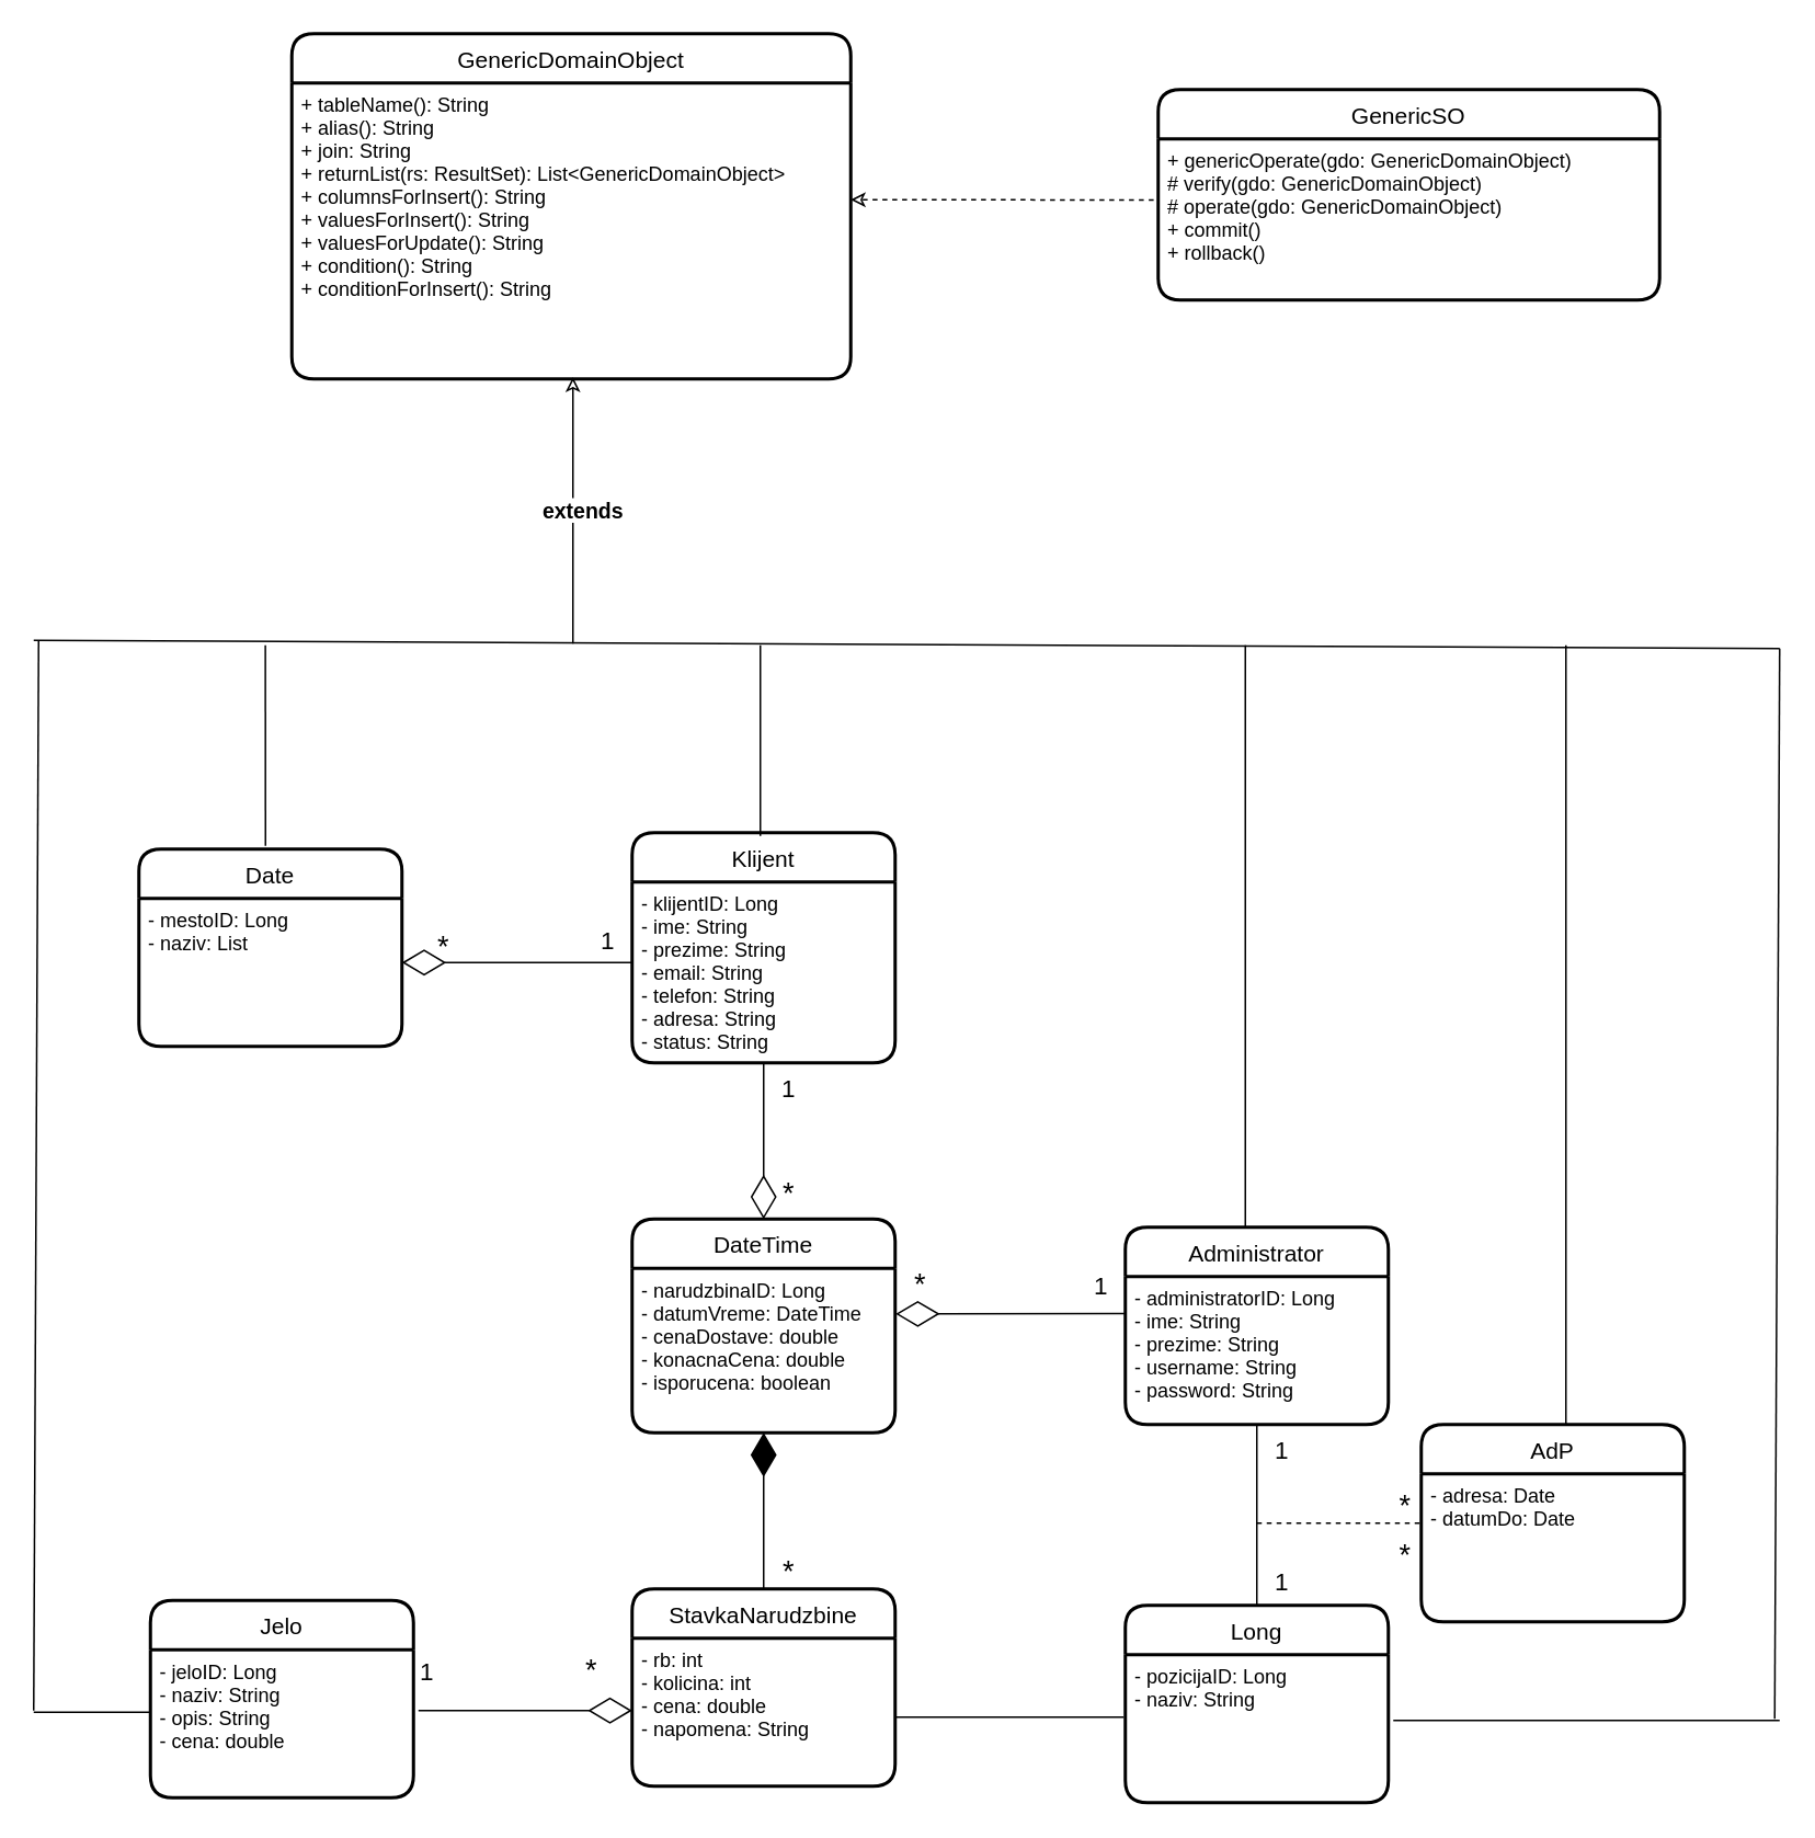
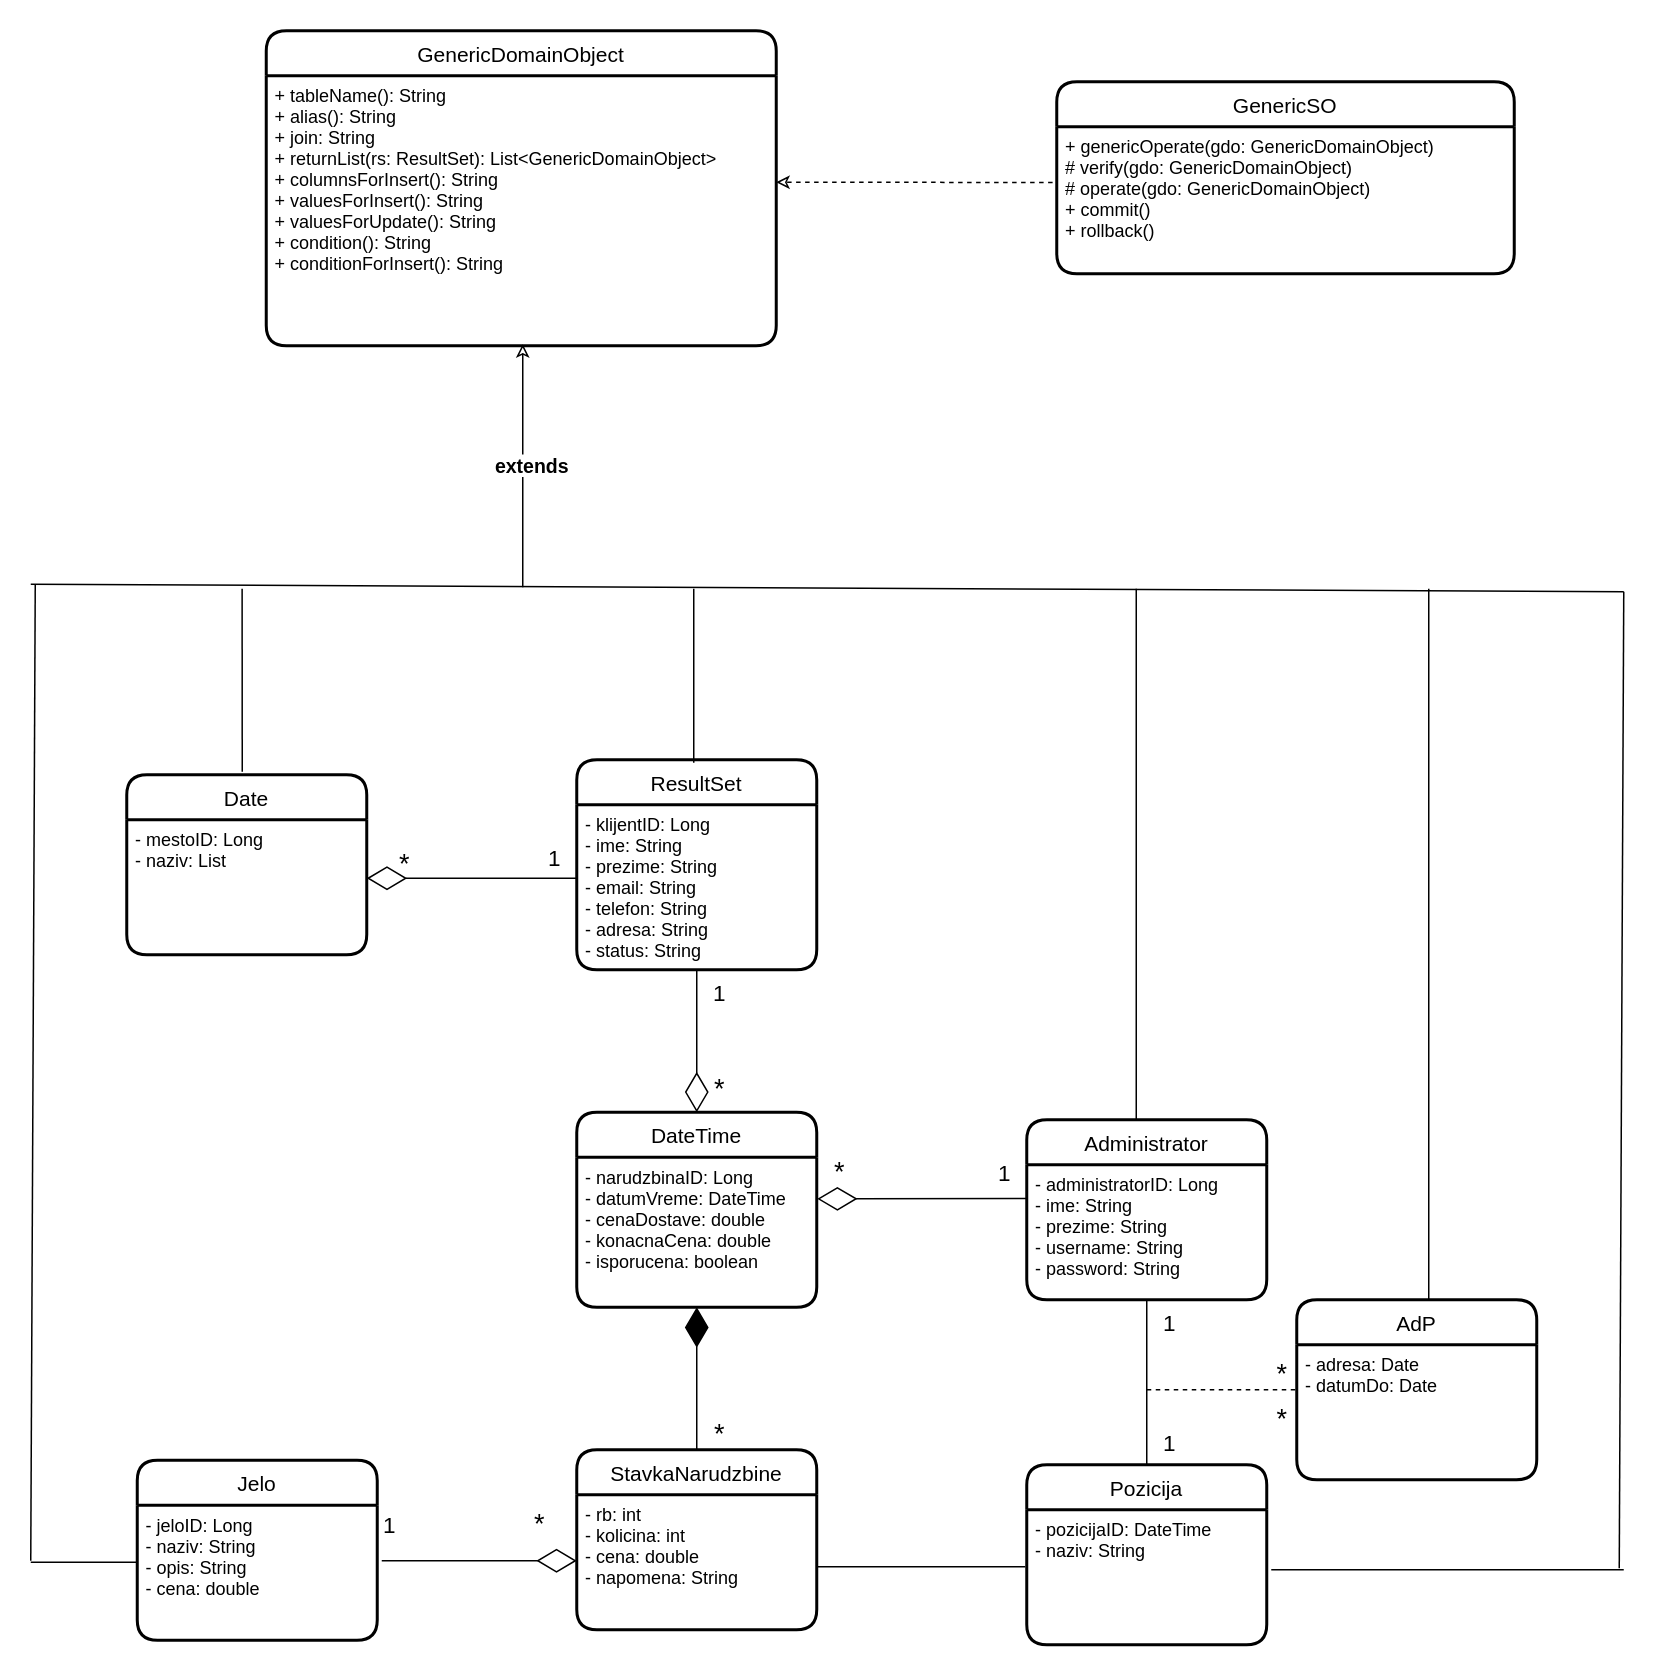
- <mxCell id="10" value="Klijent" style="swimlane;childLayout=stackLayout;horizontal=1;startSize=30;horizontalStack=0;rounded=1;fontSize=14;fontStyle=0;strokeWidth=2;resizeParent=0;resizeLast=1;shadow=0;dashed=0;align=center;" parent="1" vertex="1"><mxGeometry x="384" y="506" width="160" height="140" as="geometry" /></mxCell>
+ <mxCell id="10" value="ResultSet" style="swimlane;childLayout=stackLayout;horizontal=1;startSize=30;horizontalStack=0;rounded=1;fontSize=14;fontStyle=0;strokeWidth=2;resizeParent=0;resizeLast=1;shadow=0;dashed=0;align=center;" parent="1" vertex="1"><mxGeometry x="384" y="506" width="160" height="140" as="geometry" /></mxCell>
- <mxCell id="39" value="Long" style="swimlane;childLayout=stackLayout;horizontal=1;startSize=30;horizontalStack=0;rounded=1;fontSize=14;fontStyle=0;strokeWidth=2;resizeParent=0;resizeLast=1;shadow=0;dashed=0;align=center;" vertex="1" parent="1"><mxGeometry x="684" y="976" width="160" height="120" as="geometry" /></mxCell>
+ <mxCell id="39" value="Pozicija" style="swimlane;childLayout=stackLayout;horizontal=1;startSize=30;horizontalStack=0;rounded=1;fontSize=14;fontStyle=0;strokeWidth=2;resizeParent=0;resizeLast=1;shadow=0;dashed=0;align=center;" vertex="1" parent="1"><mxGeometry x="684" y="976" width="160" height="120" as="geometry" /></mxCell>
- <mxCell id="40" value="- pozicijaID: Long&#10;- naziv: String&#10;" style="align=left;strokeColor=none;fillColor=none;spacingLeft=4;fontSize=12;verticalAlign=top;resizable=0;rotatable=0;part=1;" vertex="1" parent="39"><mxGeometry y="30" width="160" height="90" as="geometry" /></mxCell>
+ <mxCell id="40" value="- pozicijaID: DateTime&#10;- naziv: String&#10;" style="align=left;strokeColor=none;fillColor=none;spacingLeft=4;fontSize=12;verticalAlign=top;resizable=0;rotatable=0;part=1;" vertex="1" parent="39"><mxGeometry y="30" width="160" height="90" as="geometry" /></mxCell>
